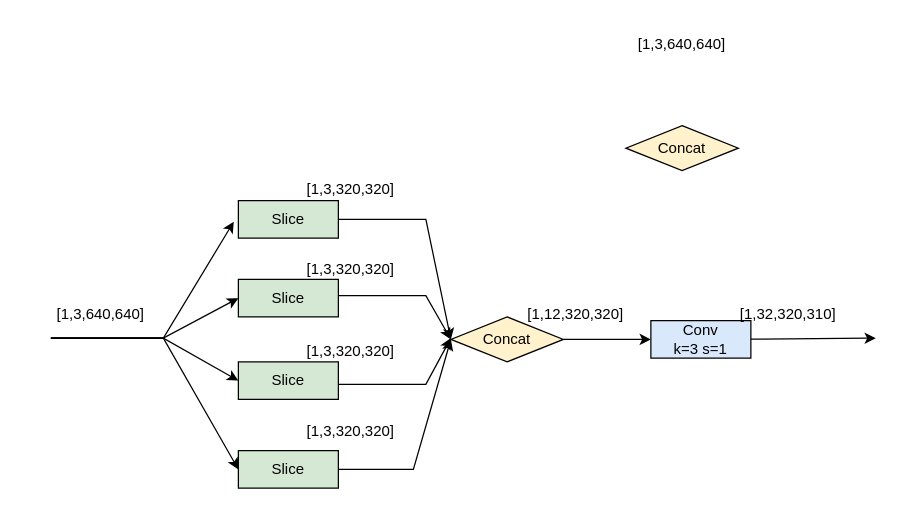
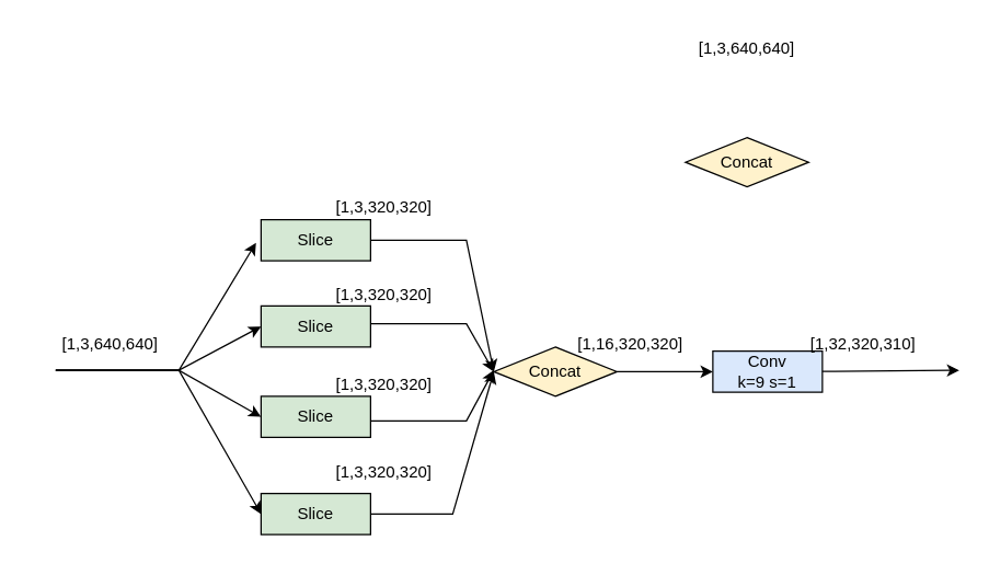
- <mxCell id="19" value="[1,12,320,320]" style="rounded=0;whiteSpace=wrap;html=1;fillColor=none;strokeColor=none;" vertex="1" parent="1"><mxGeometry x="400" y="236" width="120" height="30" as="geometry" /></mxCell>
+ <mxCell id="19" value="[1,16,320,320]" style="rounded=0;whiteSpace=wrap;html=1;fillColor=none;strokeColor=none;" vertex="1" parent="1"><mxGeometry x="400" y="236" width="120" height="30" as="geometry" /></mxCell>
- <mxCell id="8" value="Conv&lt;br&gt;k=3 s=1" style="rounded=0;whiteSpace=wrap;html=1;fillColor=#dae8fc;strokeColor=#000000;" vertex="1" parent="1"><mxGeometry x="520" y="256" width="80" height="30" as="geometry" /></mxCell>
+ <mxCell id="8" value="Conv&lt;br&gt;k=9 s=1" style="rounded=0;whiteSpace=wrap;html=1;fillColor=#dae8fc;strokeColor=#000000;" vertex="1" parent="1"><mxGeometry x="520" y="256" width="80" height="30" as="geometry" /></mxCell>
